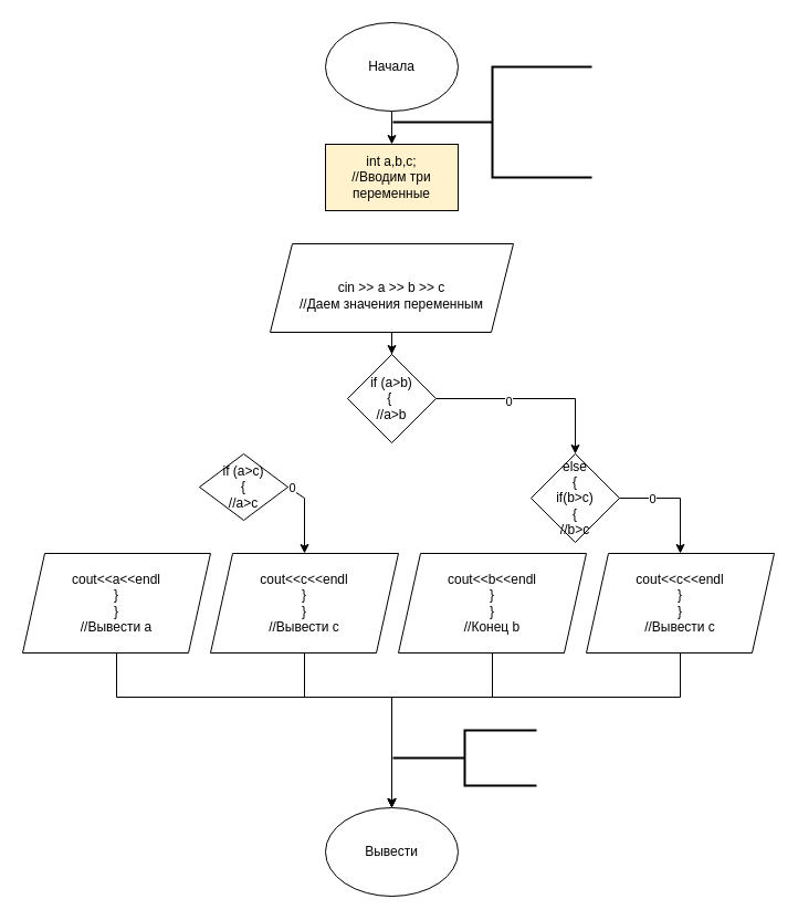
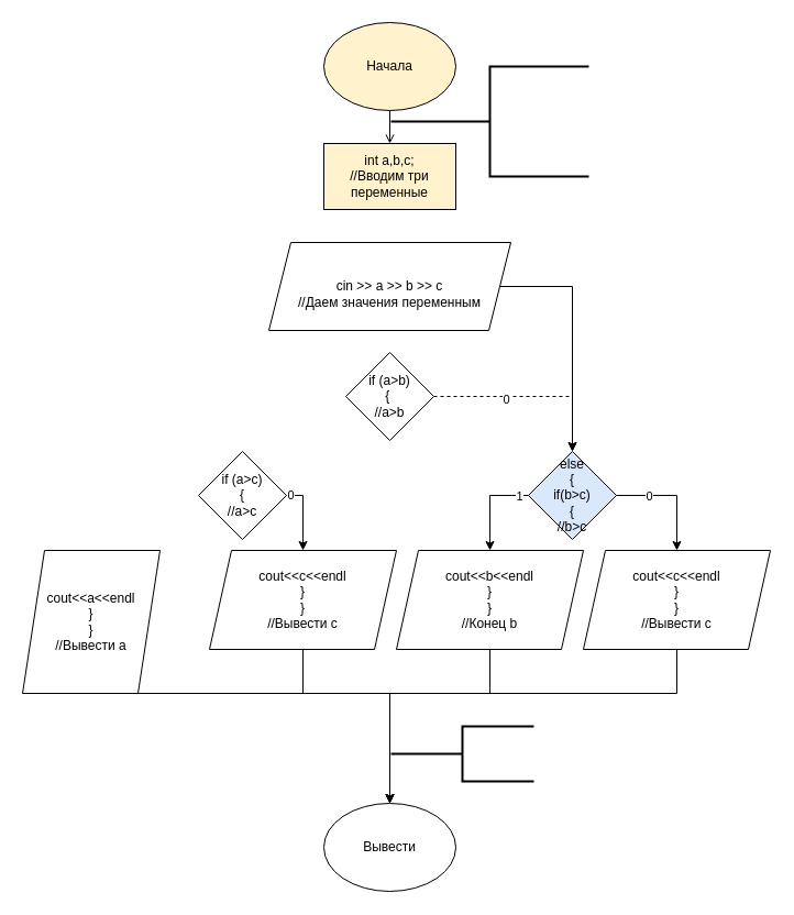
- <mxCell id="3" value="Начала" style="ellipse;whiteSpace=wrap;html=1;" parent="1" vertex="1"><mxGeometry x="294" y="20" width="120" height="80" as="geometry" /></mxCell>
+ <mxCell id="3" value="Начала" style="ellipse;whiteSpace=wrap;html=1;fillColor=#fff2cc;" parent="1" vertex="1"><mxGeometry x="294" y="20" width="120" height="80" as="geometry" /></mxCell>
- <mxCell id="2" value="" style="edgeStyle=orthogonalEdgeStyle;rounded=0;orthogonalLoop=1;jettySize=auto;html=1;entryX=0.5;entryY=0;entryDx=0;entryDy=0;" parent="1" source="3" target="26" edge="1"><mxGeometry relative="1" as="geometry"><mxPoint x="420" y="130" as="targetPoint" /></mxGeometry></mxCell>
+ <mxCell id="2" value="" style="edgeStyle=orthogonalEdgeStyle;rounded=0;orthogonalLoop=1;jettySize=auto;html=1;entryX=0.5;entryY=0;entryDx=0;entryDy=0;endArrow=open;" parent="1" source="3" target="26" edge="1"><mxGeometry relative="1" as="geometry"><mxPoint x="420" y="130" as="targetPoint" /></mxGeometry></mxCell>
- <mxCell id="7" value="" style="edgeStyle=orthogonalEdgeStyle;rounded=0;orthogonalLoop=1;jettySize=auto;html=1;" parent="1" source="8" target="4" edge="1"><mxGeometry relative="1" as="geometry" /></mxCell>
+ <mxCell id="7" value="" style="edgeStyle=orthogonalEdgeStyle;rounded=0;orthogonalLoop=1;jettySize=auto;html=1;" parent="1" source="8" target="6" edge="1"><mxGeometry relative="1" as="geometry" /></mxCell>
- <mxCell id="16" value="" style="endArrow=classic;html=1;rounded=0;exitX=1;exitY=0.5;exitDx=0;exitDy=0;entryX=0.5;entryY=0;entryDx=0;entryDy=0;" parent="1" source="4" target="6" edge="1"><mxGeometry width="50" height="50" relative="1" as="geometry"><mxPoint x="320" y="480" as="sourcePoint" /><mxPoint x="370" y="430" as="targetPoint" /><Array as="points"><mxPoint x="520" y="360" /></Array></mxGeometry></mxCell>
+ <mxCell id="16" value="" style="endArrow=classic;html=1;rounded=0;exitX=1;exitY=0.5;exitDx=0;exitDy=0;entryX=0.5;entryY=0;entryDx=0;entryDy=0;dashed=1;" parent="1" source="4" target="6" edge="1"><mxGeometry width="50" height="50" relative="1" as="geometry"><mxPoint x="320" y="480" as="sourcePoint" /><mxPoint x="370" y="430" as="targetPoint" /><Array as="points"><mxPoint x="520" y="360" /></Array></mxGeometry></mxCell>
- <mxCell id="5" value="&lt;div&gt;if (a&amp;gt;c)&lt;/div&gt;&lt;div&gt;{&lt;/div&gt;//a&amp;gt;c" style="rhombus;whiteSpace=wrap;html=1;" parent="1" vertex="1"><mxGeometry x="180" y="410" width="80" height="60" as="geometry" /></mxCell>
+ <mxCell id="5" value="&lt;div&gt;if (a&amp;gt;c)&lt;/div&gt;&lt;div&gt;{&lt;/div&gt;//a&amp;gt;c" style="rhombus;whiteSpace=wrap;html=1;" parent="1" vertex="1"><mxGeometry x="180" y="410" width="80" height="80" as="geometry" /></mxCell>
- <mxCell id="6" value="&lt;div&gt;else&lt;/div&gt;&lt;div&gt;{&lt;/div&gt;&lt;div&gt;if(b&amp;gt;c)&lt;/div&gt;&lt;div&gt;{&lt;/div&gt;//b&amp;gt;c" style="rhombus;whiteSpace=wrap;html=1;" parent="1" vertex="1"><mxGeometry x="480" y="410" width="80" height="80" as="geometry" /></mxCell>
+ <mxCell id="6" value="&lt;div&gt;else&lt;/div&gt;&lt;div&gt;{&lt;/div&gt;&lt;div&gt;if(b&amp;gt;c)&lt;/div&gt;&lt;div&gt;{&lt;/div&gt;//b&amp;gt;c" style="rhombus;whiteSpace=wrap;html=1;fillColor=#dae8fc;" parent="1" vertex="1"><mxGeometry x="480" y="410" width="80" height="80" as="geometry" /></mxCell>
+ <mxCell id="18" value="" style="endArrow=classic;html=1;rounded=0;exitX=0;exitY=0.5;exitDx=0;exitDy=0;entryX=0.5;entryY=0;entryDx=0;entryDy=0;" parent="1" source="6" target="11" edge="1"><mxGeometry width="50" height="50" relative="1" as="geometry"><mxPoint x="430" y="450" as="sourcePoint" /><mxPoint x="370" y="430" as="targetPoint" /><Array as="points"><mxPoint x="445" y="450" /></Array></mxGeometry></mxCell>
+ <mxCell id="19" value="1" style="edgeLabel;html=1;align=center;verticalAlign=middle;resizable=0;points=[];" parent="18" vertex="1" connectable="0"><mxGeometry x="-0.792" relative="1" as="geometry"><mxPoint as="offset" /></mxGeometry></mxCell>
- <mxCell id="9" value="&lt;div&gt;cout&amp;lt;&amp;lt;a&amp;lt;&amp;lt;endl&lt;/div&gt;&lt;div&gt;}&lt;/div&gt;&lt;div&gt;}&lt;/div&gt;//Вывести а" style="shape=parallelogram;perimeter=parallelogramPerimeter;whiteSpace=wrap;html=1;fixedSize=1;" parent="1" vertex="1"><mxGeometry x="20" y="500" width="170" height="90" as="geometry" /></mxCell>
+ <mxCell id="9" value="&lt;div&gt;cout&amp;lt;&amp;lt;a&amp;lt;&amp;lt;endl&lt;/div&gt;&lt;div&gt;}&lt;/div&gt;&lt;div&gt;}&lt;/div&gt;//Вывести а" style="shape=parallelogram;perimeter=parallelogramPerimeter;whiteSpace=wrap;html=1;fixedSize=1;" parent="1" vertex="1"><mxGeometry x="20" y="500" width="125" height="130" as="geometry" /></mxCell>
